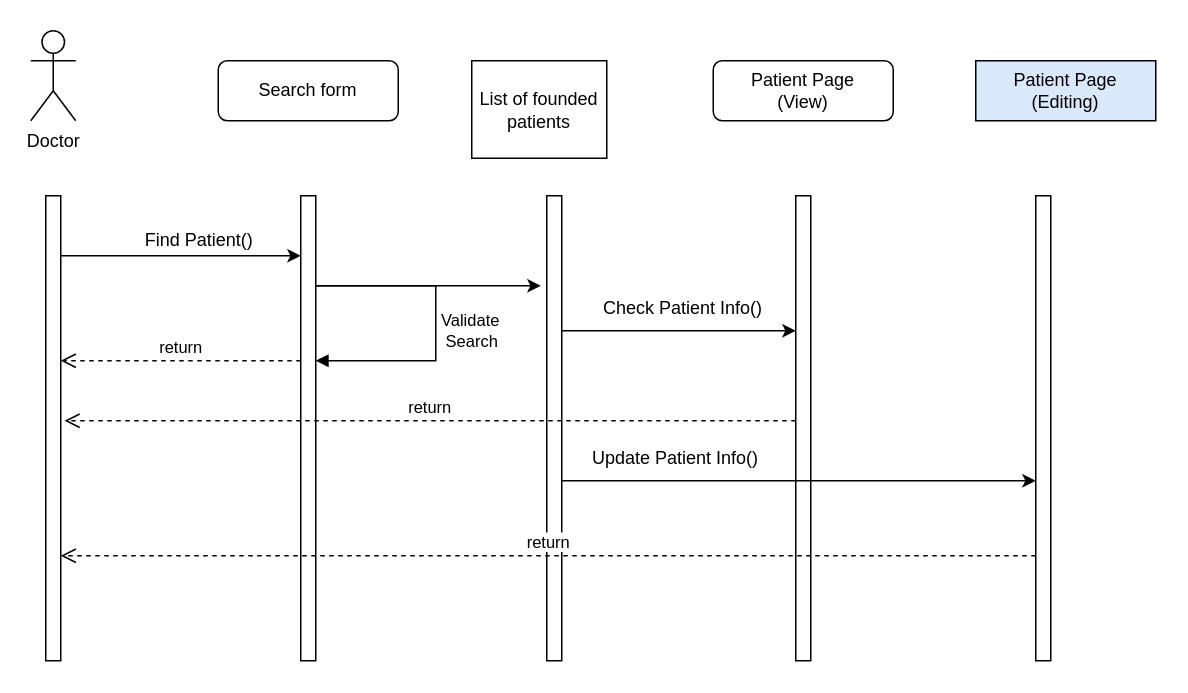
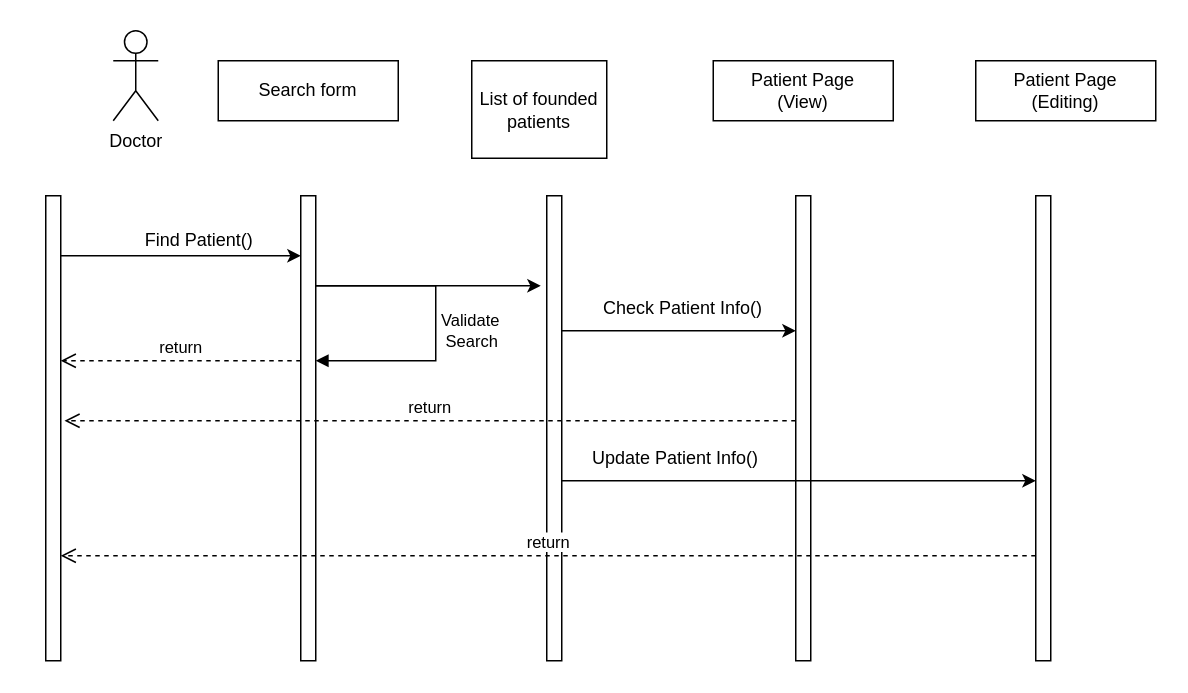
- <mxCell id="3" value="Doctor" style="shape=umlActor;verticalLabelPosition=bottom;verticalAlign=top;html=1;" vertex="1" parent="1"><mxGeometry x="20" y="20" width="30" height="60" as="geometry" /></mxCell>
+ <mxCell id="3" value="Doctor" style="shape=umlActor;verticalLabelPosition=bottom;verticalAlign=top;html=1;" vertex="1" parent="1"><mxGeometry x="75" y="20" width="30" height="60" as="geometry" /></mxCell>
- <mxCell id="5" value="Search form" style="whiteSpace=wrap;html=1;rounded=1;" vertex="1" parent="1"><mxGeometry x="145" y="40" width="120" height="40" as="geometry" /></mxCell>
+ <mxCell id="5" value="Search form" style="whiteSpace=wrap;html=1;" vertex="1" parent="1"><mxGeometry x="145" y="40" width="120" height="40" as="geometry" /></mxCell>
- <mxCell id="9" value="Patient Page&lt;br&gt;(View)" style="whiteSpace=wrap;html=1;rounded=1;" vertex="1" parent="1"><mxGeometry x="475" y="40" width="120" height="40" as="geometry" /></mxCell>
+ <mxCell id="9" value="Patient Page&lt;br&gt;(View)" style="whiteSpace=wrap;html=1;" vertex="1" parent="1"><mxGeometry x="475" y="40" width="120" height="40" as="geometry" /></mxCell>
- <mxCell id="11" value="Patient Page&lt;br&gt;(Editing)" style="whiteSpace=wrap;html=1;fillColor=#dae8fc;" vertex="1" parent="1"><mxGeometry x="650" y="40" width="120" height="40" as="geometry" /></mxCell>
+ <mxCell id="11" value="Patient Page&lt;br&gt;(Editing)" style="whiteSpace=wrap;html=1;" vertex="1" parent="1"><mxGeometry x="650" y="40" width="120" height="40" as="geometry" /></mxCell>
